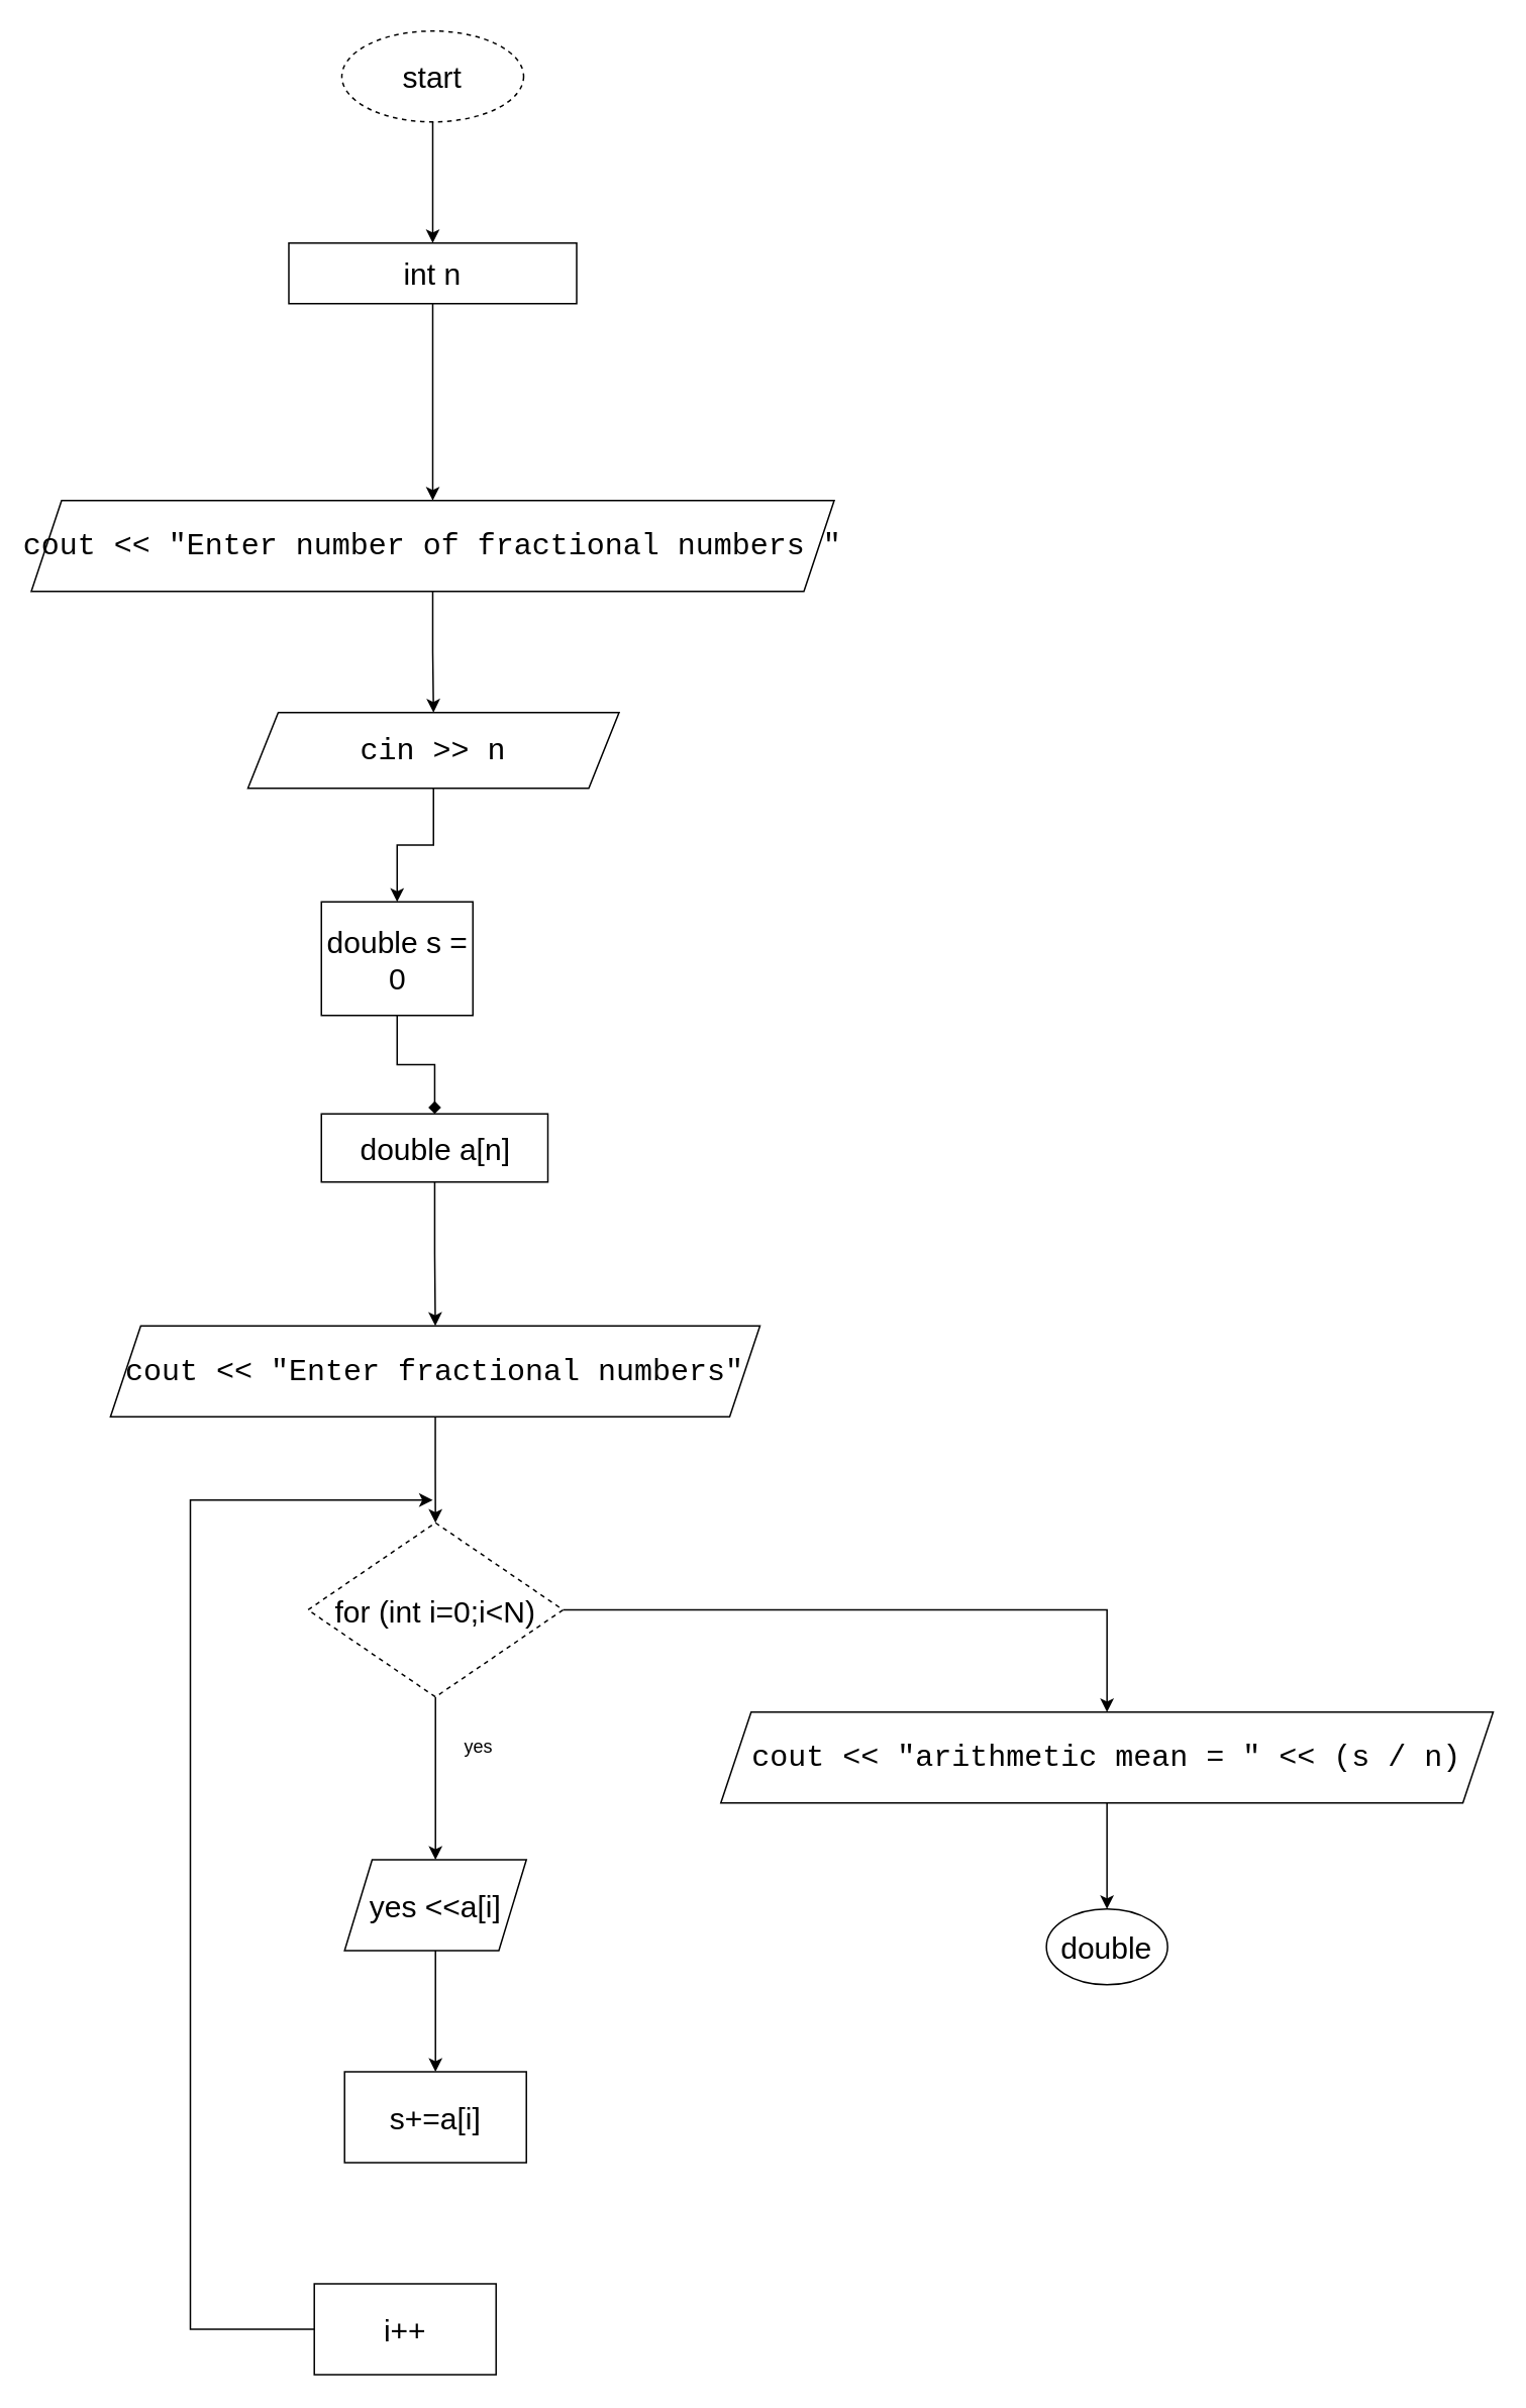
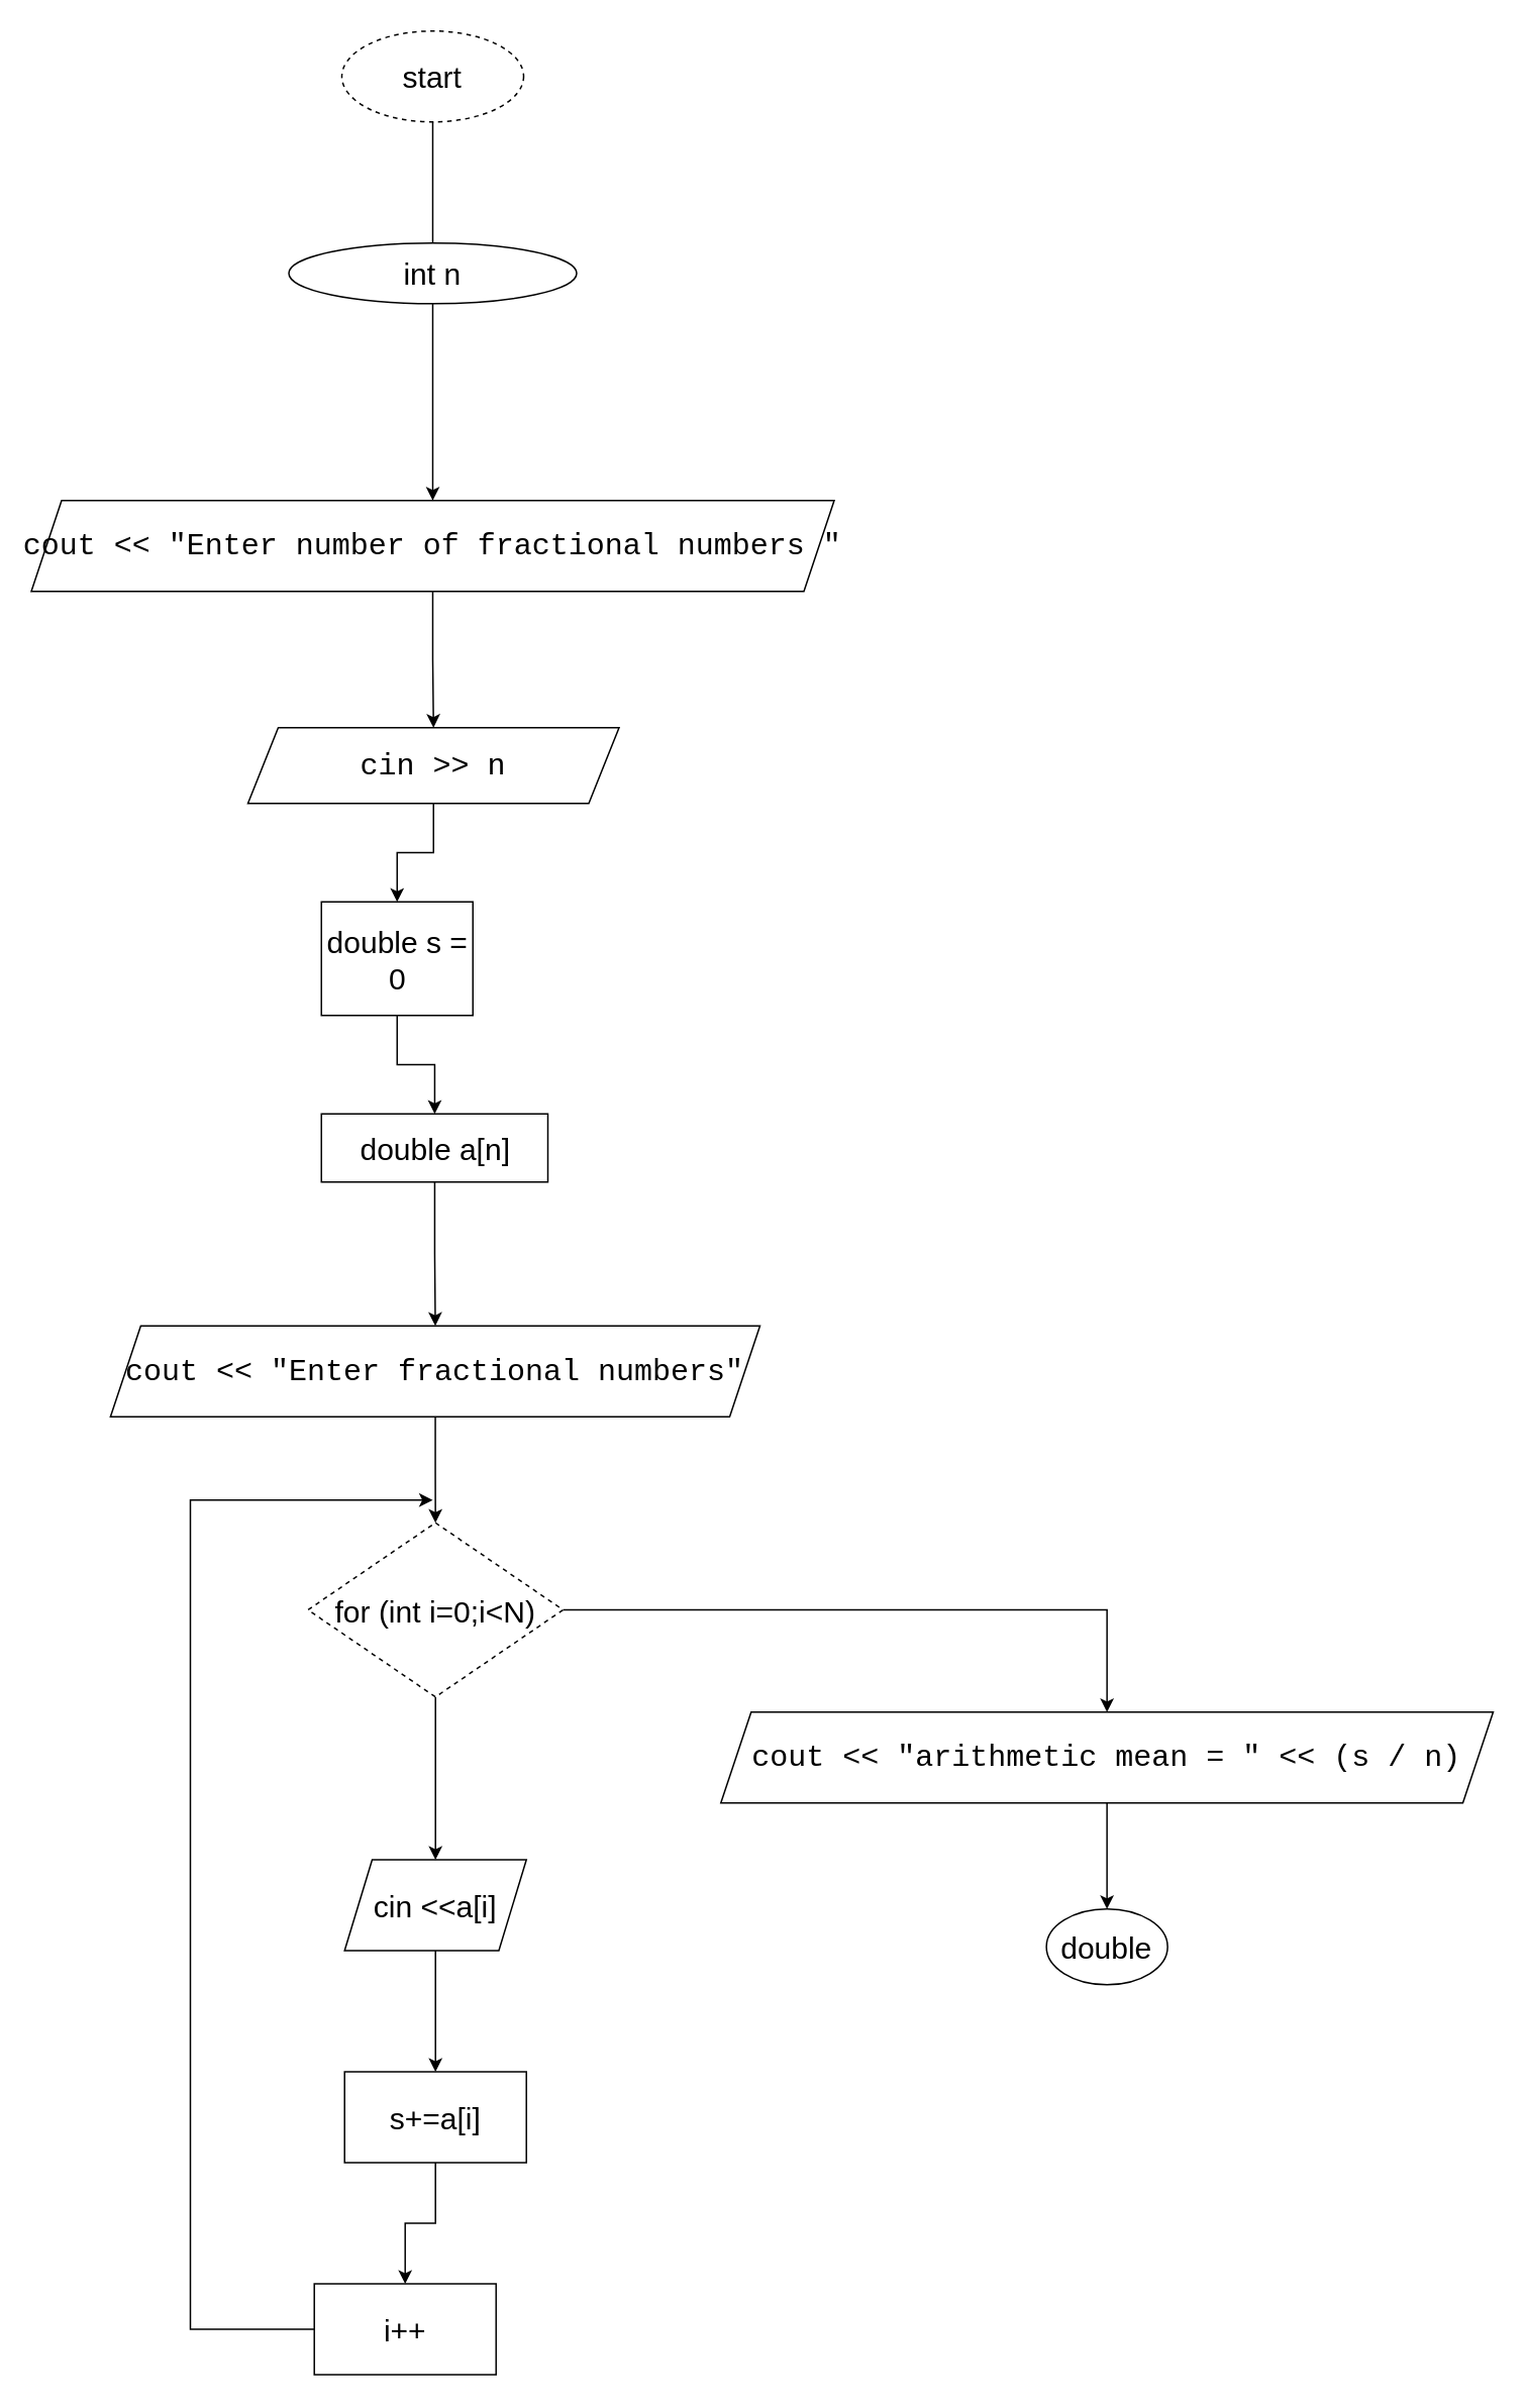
- <mxCell id="2" value="" style="edgeStyle=orthogonalEdgeStyle;rounded=0;orthogonalLoop=1;jettySize=auto;html=1;" parent="1" source="3" target="5" edge="1"><mxGeometry relative="1" as="geometry" /></mxCell>
+ <mxCell id="2" value="" style="edgeStyle=orthogonalEdgeStyle;rounded=0;orthogonalLoop=1;jettySize=auto;html=1;endArrow=none;" parent="1" source="3" target="5" edge="1"><mxGeometry relative="1" as="geometry" /></mxCell>
- <mxCell id="5" value="&lt;font style=&quot;font-size: 20px;&quot;&gt;int n&lt;/font&gt;" style="whiteSpace=wrap;html=1;" parent="1" vertex="1"><mxGeometry x="190" y="160" width="190" height="40" as="geometry" /></mxCell>
+ <mxCell id="5" value="&lt;font style=&quot;font-size: 20px;&quot;&gt;int n&lt;/font&gt;" style="ellipse;whiteSpace=wrap;html=1;" parent="1" vertex="1"><mxGeometry x="190" y="160" width="190" height="40" as="geometry" /></mxCell>
- <mxCell id="9" value="&lt;div style=&quot;font-family: Consolas, &amp;quot;Courier New&amp;quot;, monospace; font-weight: normal; line-height: 19px; white-space: pre; font-size: 20px;&quot;&gt;&lt;div style=&quot;&quot;&gt;cin &amp;gt;&amp;gt; n&lt;/div&gt;&lt;/div&gt;" style="shape=parallelogram;perimeter=parallelogramPerimeter;whiteSpace=wrap;html=1;fixedSize=1;" parent="1" vertex="1"><mxGeometry x="163" y="470" width="245" height="50" as="geometry" /></mxCell>
+ <mxCell id="9" value="&lt;div style=&quot;font-family: Consolas, &amp;quot;Courier New&amp;quot;, monospace; font-weight: normal; line-height: 19px; white-space: pre; font-size: 20px;&quot;&gt;&lt;div style=&quot;&quot;&gt;cin &amp;gt;&amp;gt; n&lt;/div&gt;&lt;/div&gt;" style="shape=parallelogram;perimeter=parallelogramPerimeter;whiteSpace=wrap;html=1;fixedSize=1;" parent="1" vertex="1"><mxGeometry x="163" y="480" width="245" height="50" as="geometry" /></mxCell>
- <mxCell id="10" value="" style="edgeStyle=orthogonalEdgeStyle;rounded=0;orthogonalLoop=1;jettySize=auto;html=1;endArrow=diamond;" parent="1" source="11" target="13" edge="1"><mxGeometry relative="1" as="geometry" /></mxCell>
+ <mxCell id="10" value="" style="edgeStyle=orthogonalEdgeStyle;rounded=0;orthogonalLoop=1;jettySize=auto;html=1;" parent="1" source="11" target="13" edge="1"><mxGeometry relative="1" as="geometry" /></mxCell>
- <mxCell id="28" value="yes" style="text;html=1;align=center;verticalAlign=middle;resizable=0;points=[];autosize=1;strokeColor=none;fillColor=none;" vertex="1" parent="1"><mxGeometry x="295" y="1138" width="40" height="30" as="geometry" /></mxCell>
- <mxCell id="20" value="&lt;font style=&quot;font-size: 20px;&quot;&gt;yes &amp;lt;&amp;lt;a[i]&lt;/font&gt;" style="shape=parallelogram;perimeter=parallelogramPerimeter;whiteSpace=wrap;html=1;fixedSize=1;size=18.185;" parent="1" vertex="1"><mxGeometry x="226.815" y="1227.5" width="120" height="60" as="geometry" /></mxCell>
+ <mxCell id="20" value="&lt;font style=&quot;font-size: 20px;&quot;&gt;cin &amp;lt;&amp;lt;a[i]&lt;/font&gt;" style="shape=parallelogram;perimeter=parallelogramPerimeter;whiteSpace=wrap;html=1;fixedSize=1;size=18.185;" parent="1" vertex="1"><mxGeometry x="226.815" y="1227.5" width="120" height="60" as="geometry" /></mxCell>
+ <mxCell id="21" value="" style="edgeStyle=orthogonalEdgeStyle;rounded=0;orthogonalLoop=1;jettySize=auto;html=1;" parent="1" source="22" target="24" edge="1"><mxGeometry relative="1" as="geometry" /></mxCell>
